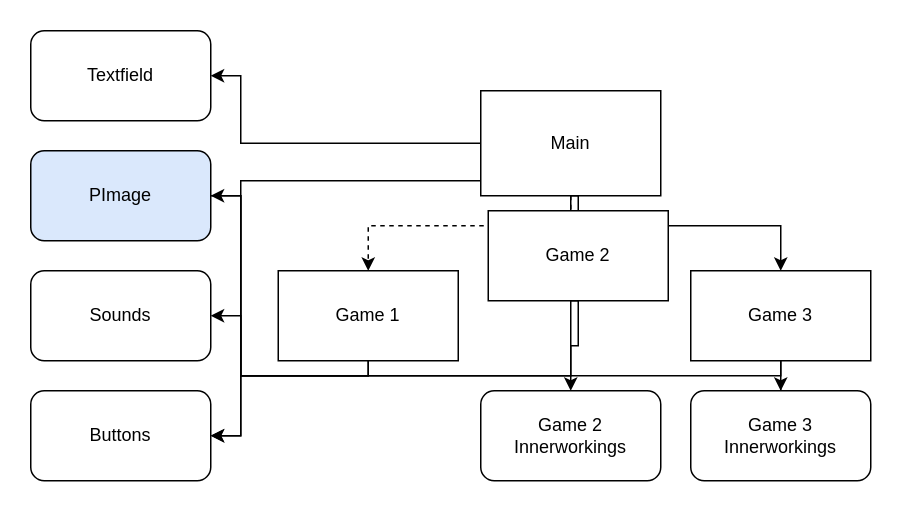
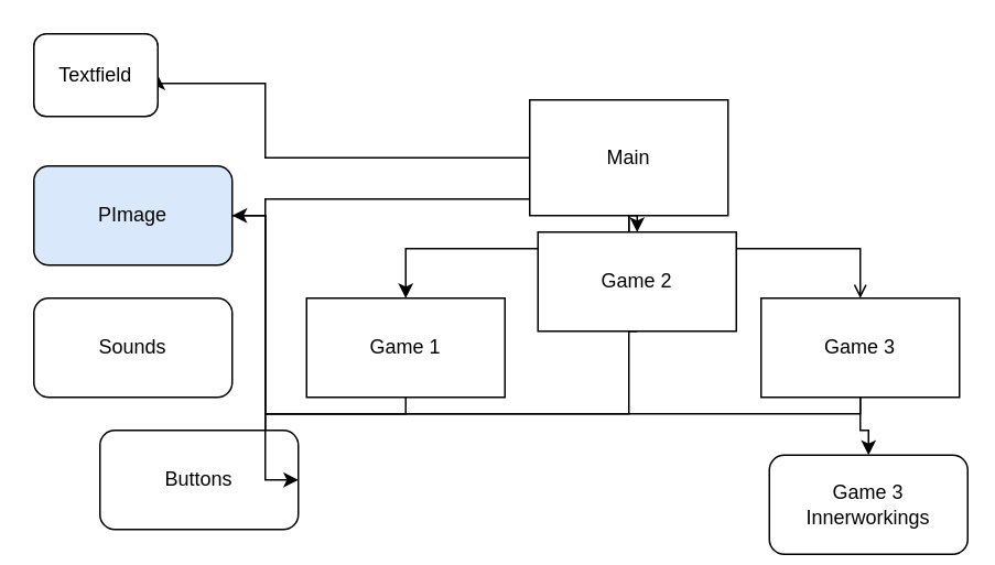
- <mxCell id="11" value="Textfield" style="rounded=1;whiteSpace=wrap;html=1;" vertex="1" parent="1"><mxGeometry x="20" y="20" width="120" height="60" as="geometry" /></mxCell>
+ <mxCell id="11" value="Textfield" style="rounded=1;whiteSpace=wrap;html=1;" vertex="1" parent="1"><mxGeometry x="20" y="20" width="75" height="50" as="geometry" /></mxCell>
- <mxCell id="5" style="edgeStyle=orthogonalEdgeStyle;rounded=0;orthogonalLoop=1;jettySize=auto;html=1;exitX=0.5;exitY=1;exitDx=0;exitDy=0;entryX=0.5;entryY=0;entryDx=0;entryDy=0;endArrow=none;" edge="1" parent="1" source="7" target="17"><mxGeometry relative="1" as="geometry" /></mxCell>
+ <mxCell id="5" style="edgeStyle=orthogonalEdgeStyle;rounded=0;orthogonalLoop=1;jettySize=auto;html=1;exitX=0.5;exitY=1;exitDx=0;exitDy=0;entryX=0.5;entryY=0;entryDx=0;entryDy=0;" edge="1" parent="1" source="7" target="17"><mxGeometry relative="1" as="geometry" /></mxCell>
- <mxCell id="4" style="edgeStyle=orthogonalEdgeStyle;rounded=0;orthogonalLoop=1;jettySize=auto;html=1;entryX=0.5;entryY=0;entryDx=0;entryDy=0;dashed=1;" edge="1" parent="1" source="7" target="14"><mxGeometry relative="1" as="geometry"><Array as="points"><mxPoint x="380" y="150" /><mxPoint x="245" y="150" /></Array></mxGeometry></mxCell>
+ <mxCell id="4" style="edgeStyle=orthogonalEdgeStyle;rounded=0;orthogonalLoop=1;jettySize=auto;html=1;entryX=0.5;entryY=0;entryDx=0;entryDy=0;" edge="1" parent="1" source="7" target="14"><mxGeometry relative="1" as="geometry"><Array as="points"><mxPoint x="380" y="150" /><mxPoint x="245" y="150" /></Array></mxGeometry></mxCell>
- <mxCell id="6" style="edgeStyle=orthogonalEdgeStyle;rounded=0;orthogonalLoop=1;jettySize=auto;html=1;exitX=0.5;exitY=1;exitDx=0;exitDy=0;entryX=0.5;entryY=0;entryDx=0;entryDy=0;" edge="1" parent="1" source="7" target="20"><mxGeometry relative="1" as="geometry"><Array as="points"><mxPoint x="380" y="150" /><mxPoint x="520" y="150" /></Array></mxGeometry></mxCell>
+ <mxCell id="6" style="edgeStyle=orthogonalEdgeStyle;rounded=0;orthogonalLoop=1;jettySize=auto;html=1;exitX=0.5;exitY=1;exitDx=0;exitDy=0;entryX=0.5;entryY=0;entryDx=0;entryDy=0;endArrow=open;" edge="1" parent="1" source="7" target="20"><mxGeometry relative="1" as="geometry"><Array as="points"><mxPoint x="380" y="150" /><mxPoint x="520" y="150" /></Array></mxGeometry></mxCell>
- <mxCell id="12" style="edgeStyle=orthogonalEdgeStyle;rounded=0;orthogonalLoop=1;jettySize=auto;html=1;exitX=0.5;exitY=1;exitDx=0;exitDy=0;entryX=1;entryY=0.5;entryDx=0;entryDy=0;" edge="1" parent="1" source="14" target="10"><mxGeometry relative="1" as="geometry"><Array as="points"><mxPoint x="245" y="250" /><mxPoint x="160" y="250" /><mxPoint x="160" y="210" /></Array></mxGeometry></mxCell>
- <mxCell id="15" style="edgeStyle=orthogonalEdgeStyle;rounded=0;orthogonalLoop=1;jettySize=auto;html=1;entryX=0.5;entryY=0;entryDx=0;entryDy=0;" edge="1" parent="1" source="17" target="21"><mxGeometry relative="1" as="geometry" /></mxCell>
- <mxCell id="9" value="Buttons" style="rounded=1;whiteSpace=wrap;html=1;" vertex="1" parent="1"><mxGeometry x="20" y="260" width="120" height="60" as="geometry" /></mxCell>
+ <mxCell id="9" value="Buttons" style="rounded=1;whiteSpace=wrap;html=1;" vertex="1" parent="1"><mxGeometry x="60" y="260" width="120" height="60" as="geometry" /></mxCell>
- <mxCell id="21" value="Game 2 Innerworkings" style="rounded=1;whiteSpace=wrap;html=1;" vertex="1" parent="1"><mxGeometry x="320" y="260" width="120" height="60" as="geometry" /></mxCell>
- <mxCell id="22" value="Game 3 Innerworkings" style="rounded=1;whiteSpace=wrap;html=1;" vertex="1" parent="1"><mxGeometry x="460" y="260" width="120" height="60" as="geometry" /></mxCell>
+ <mxCell id="22" value="Game 3 Innerworkings" style="rounded=1;whiteSpace=wrap;html=1;" vertex="1" parent="1"><mxGeometry x="465" y="275" width="120" height="60" as="geometry" /></mxCell>
